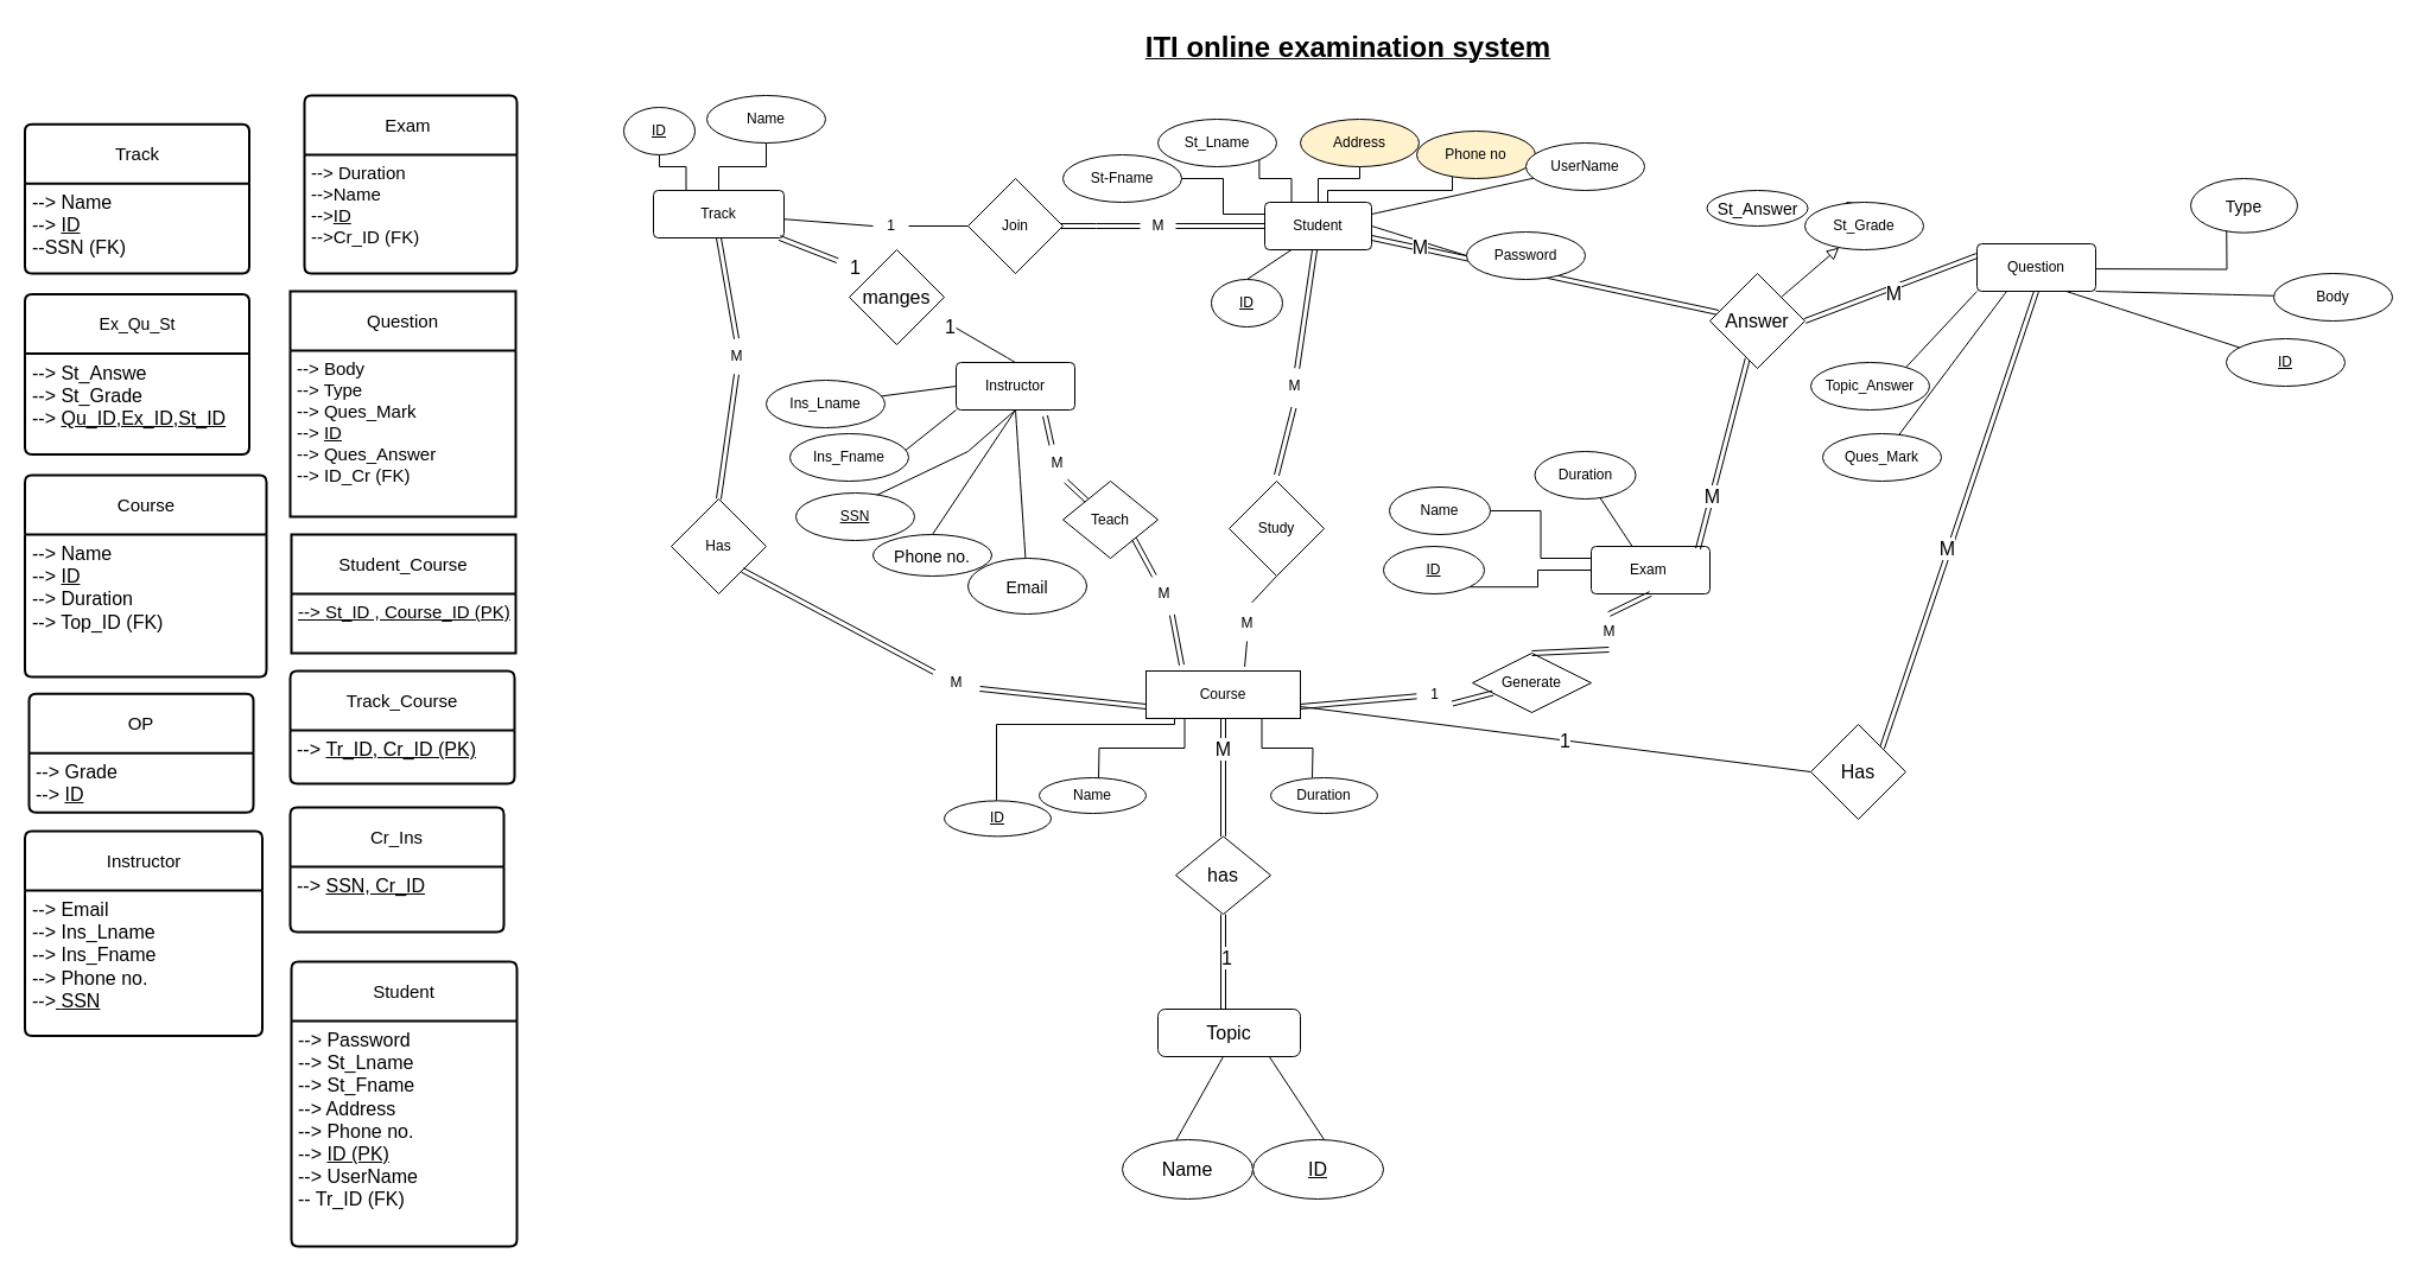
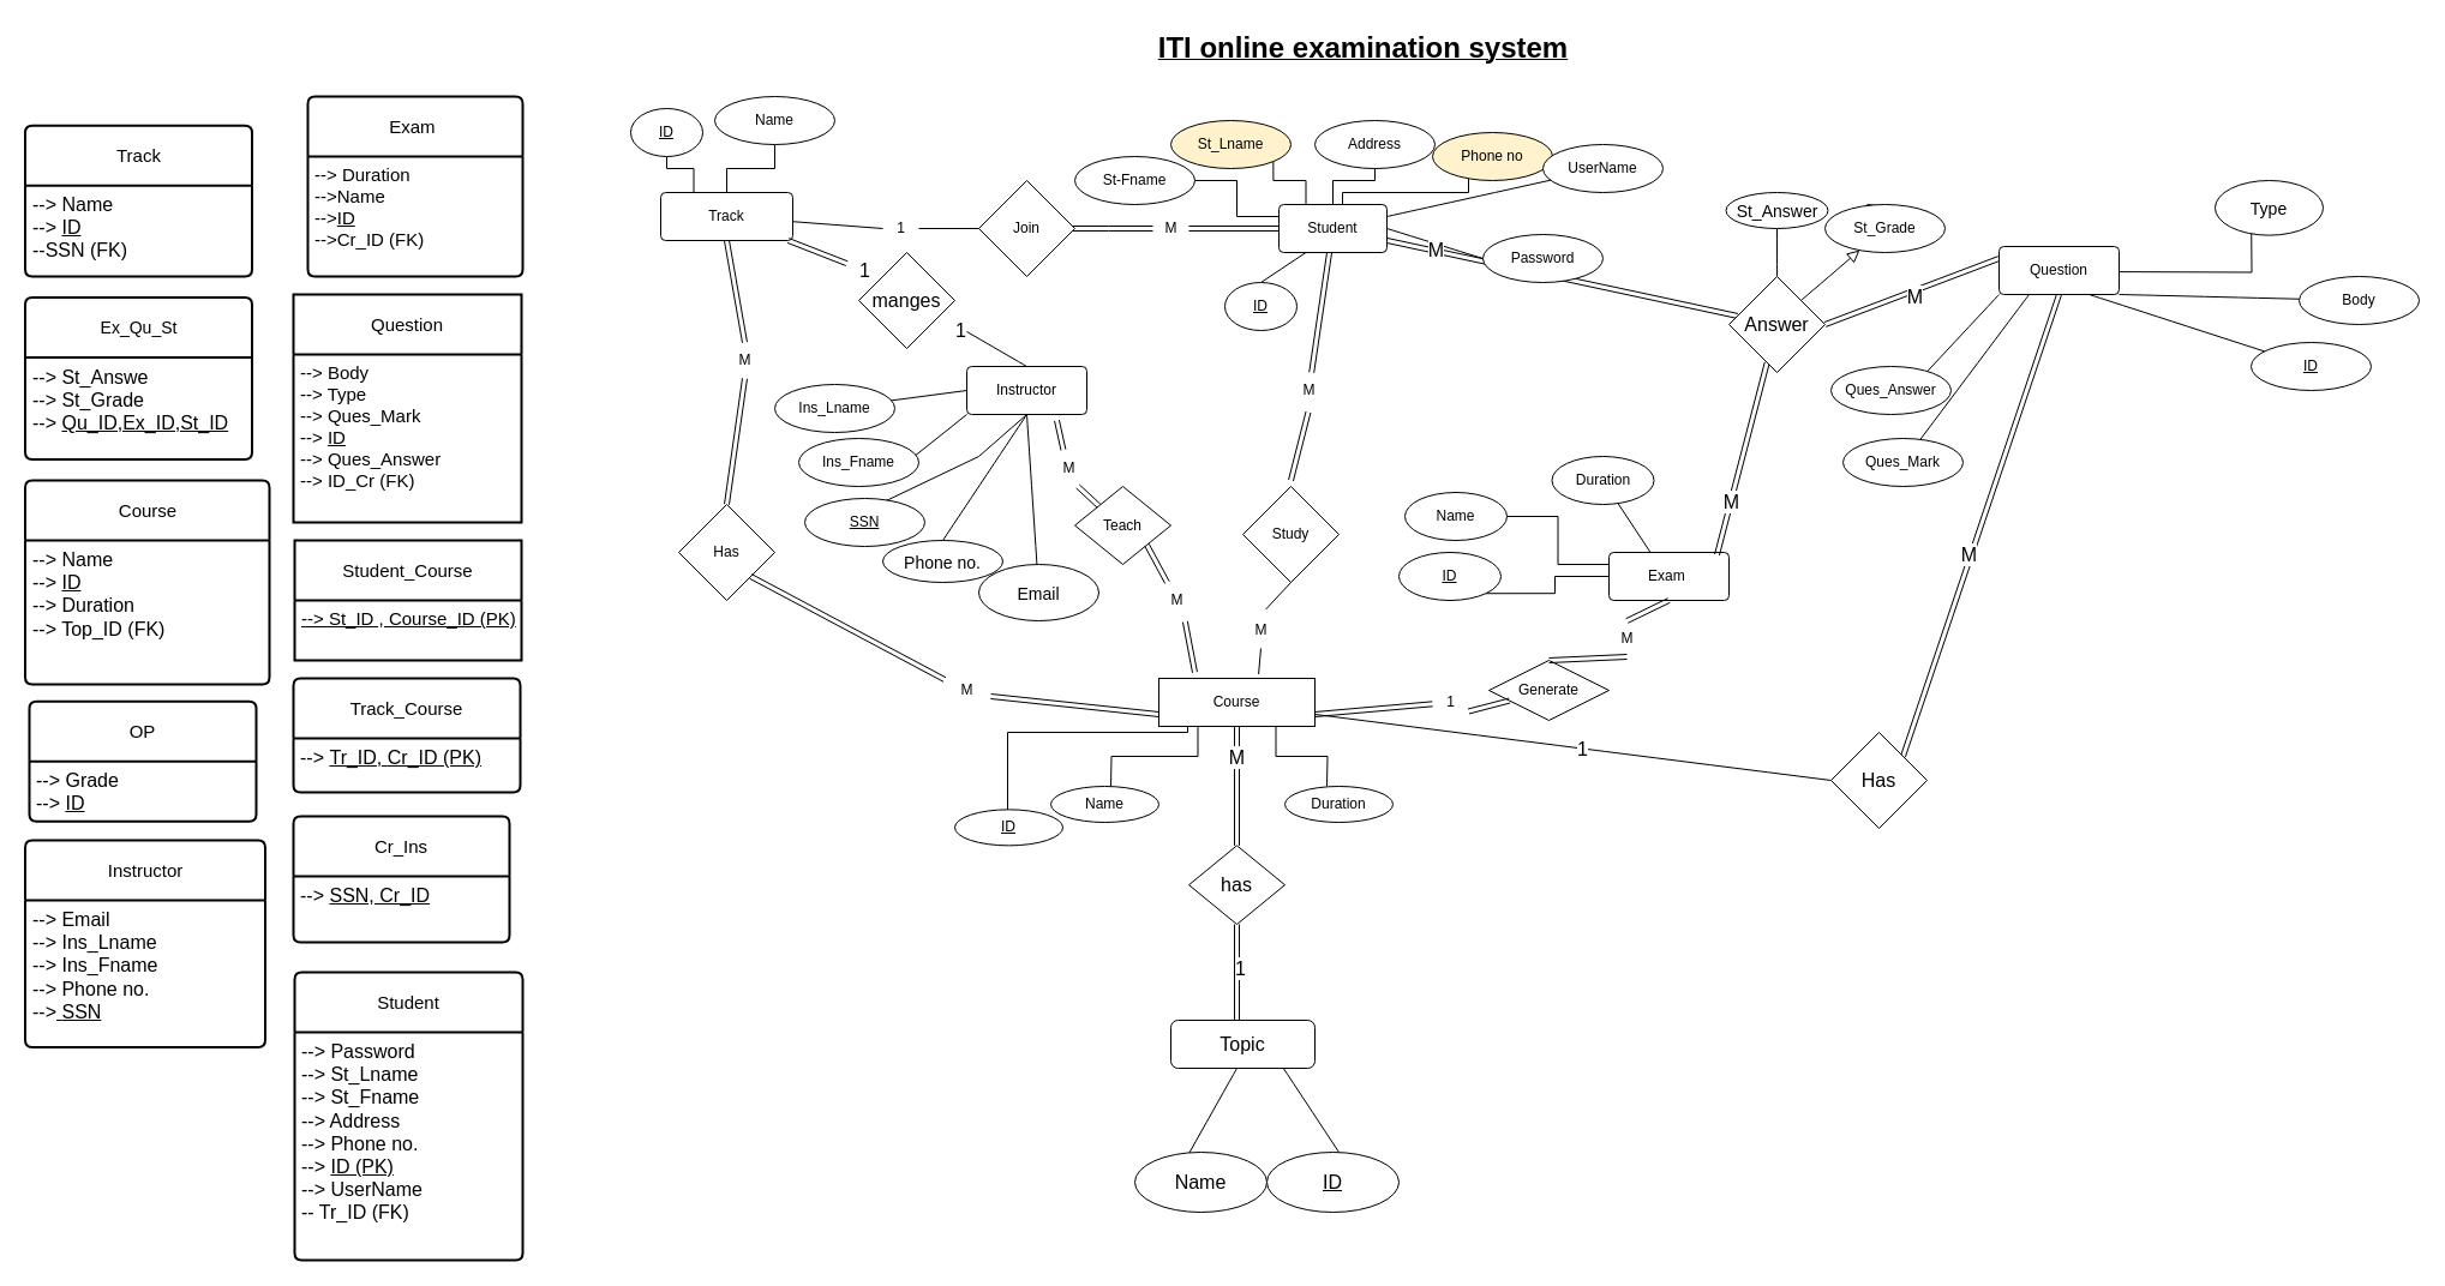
- <mxCell id="23" value="St_Lname" style="ellipse;whiteSpace=wrap;html=1;align=center;" parent="1" vertex="1"><mxGeometry x="975" y="100" width="100" height="40" as="geometry" /></mxCell>
+ <mxCell id="23" value="St_Lname" style="ellipse;whiteSpace=wrap;html=1;align=center;fillColor=#fff2cc;" parent="1" vertex="1"><mxGeometry x="975" y="100" width="100" height="40" as="geometry" /></mxCell>
- <mxCell id="24" value="Address" style="ellipse;whiteSpace=wrap;html=1;align=center;fillColor=#fff2cc;" parent="1" vertex="1"><mxGeometry x="1095" y="100" width="100" height="40" as="geometry" /></mxCell>
+ <mxCell id="24" value="Address" style="ellipse;whiteSpace=wrap;html=1;align=center;" parent="1" vertex="1"><mxGeometry x="1095" y="100" width="100" height="40" as="geometry" /></mxCell>
+ <mxCell id="125" value="" style="edgeStyle=none;curved=1;rounded=0;orthogonalLoop=1;jettySize=auto;html=1;fontSize=12;startSize=8;endSize=8;endArrow=none;endFill=0;" parent="1" source="127" target="128" edge="1"><mxGeometry relative="1" as="geometry" /></mxCell>
- <mxCell id="129" value="Topic_Answer" style="ellipse;whiteSpace=wrap;html=1;align=center;" parent="1" vertex="1"><mxGeometry x="1525" y="305" width="100" height="40" as="geometry" /></mxCell>
+ <mxCell id="129" value="Ques_Answer" style="ellipse;whiteSpace=wrap;html=1;align=center;" parent="1" vertex="1"><mxGeometry x="1525" y="305" width="100" height="40" as="geometry" /></mxCell>
